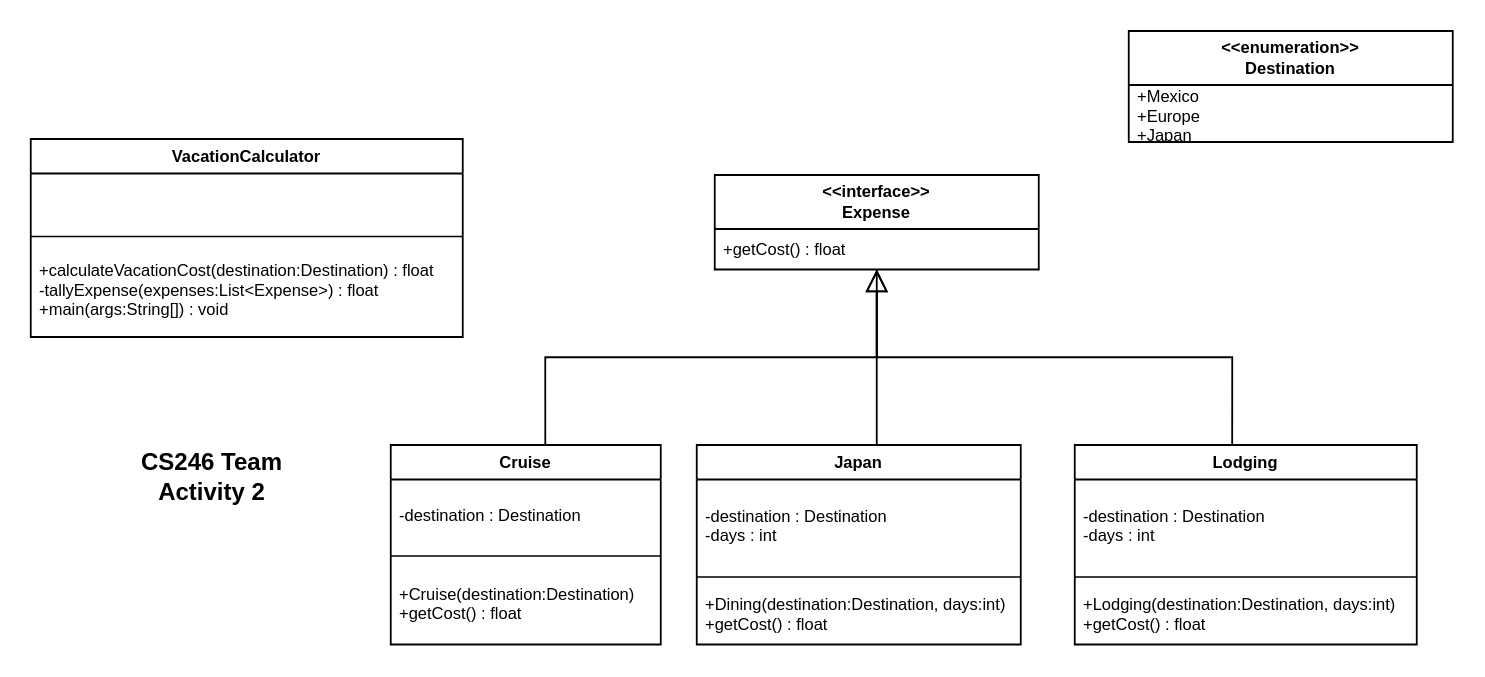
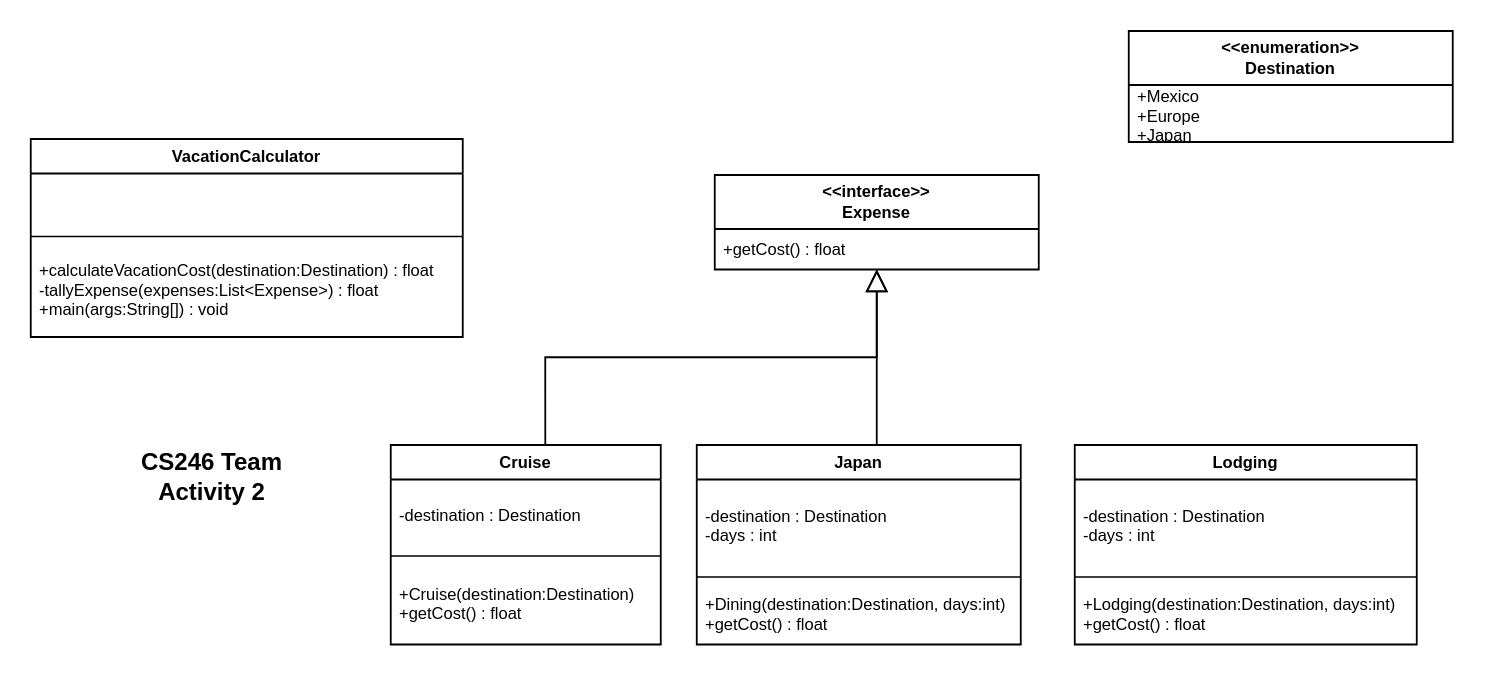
- <mxCell id="21" value="" style="html=1;jettySize=18;fontSize=11;strokeWidth=1.2;rounded=1;arcSize=0;edgeStyle=orthogonalEdgeStyle;startArrow=none;endArrow=none;endFill=0;endSize=12;exitX=0.556;exitY=-0.004;exitPerimeter=1;entryX=0.5;entryY=1.007;entryPerimeter=1;" edge="1" parent="1" source="12" target="6"><mxGeometry width="100" height="100" relative="1" as="geometry" /></mxCell>
+ <mxCell id="21" value="" style="html=1;jettySize=18;fontSize=11;strokeWidth=1.2;rounded=1;arcSize=0;edgeStyle=orthogonalEdgeStyle;startArrow=none;endArrow=block;endFill=0;endSize=12;exitX=0.556;exitY=-0.004;exitPerimeter=1;entryX=0.5;entryY=1.007;entryPerimeter=1;" edge="1" parent="1" source="12" target="6"><mxGeometry width="100" height="100" relative="1" as="geometry" /></mxCell>
- <mxCell id="22" value="" style="html=1;jettySize=18;fontSize=11;strokeWidth=1.2;rounded=1;arcSize=0;edgeStyle=orthogonalEdgeStyle;startArrow=none;endArrow=block;endFill=0;endSize=12;exitX=0.46;exitY=-0.004;exitPerimeter=1;entryX=0.5;entryY=1.007;entryPerimeter=1;" edge="1" parent="1" source="16" target="6"><mxGeometry width="100" height="100" relative="1" as="geometry" /></mxCell>
